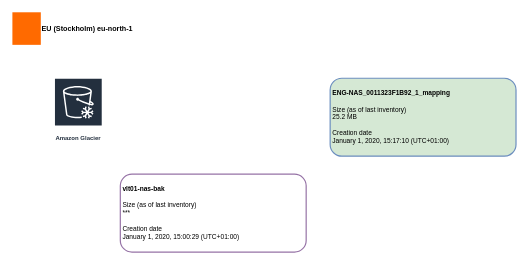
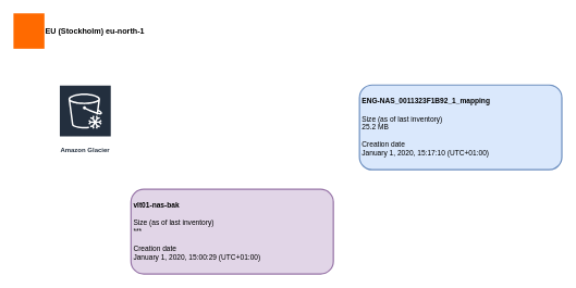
- <mxCell id="4" value="&lt;b&gt;ENG-NAS_0011323F1B92_1_mapping&lt;/b&gt;&lt;br&gt;&lt;div&gt;&lt;div&gt;&lt;br&gt;&lt;/div&gt;&lt;div&gt;&lt;div class=&quot;awsui_child_18582_whr0e_149&quot;&gt;&lt;div data-test-id=&quot;size&quot;&gt;&lt;div class=&quot;awsui_root_18wu0_fxrr2_920 awsui_box_18wu0_fxrr2_172 awsui_key-label-variant_18wu0_fxrr2_270 awsui_color-default_18wu0_fxrr2_172 awsui_font-size-default_18wu0_fxrr2_188 awsui_font-weight-default_18wu0_fxrr2_228&quot;&gt;Size (as of last inventory)&lt;/div&gt;&lt;div data-test-id=&quot;value&quot;&gt;25.2 MB&lt;/div&gt;&lt;div data-test-id=&quot;value&quot;&gt;&lt;br&gt;&lt;/div&gt;&lt;/div&gt;&lt;/div&gt;&lt;/div&gt;&lt;/div&gt;&lt;div&gt;&lt;div class=&quot;awsui_child_18582_whr0e_149&quot;&gt;&lt;div data-test-id=&quot;creation&quot;&gt;&lt;div class=&quot;awsui_root_18wu0_fxrr2_920 awsui_box_18wu0_fxrr2_172 awsui_key-label-variant_18wu0_fxrr2_270 awsui_color-default_18wu0_fxrr2_172 awsui_font-size-default_18wu0_fxrr2_188 awsui_font-weight-default_18wu0_fxrr2_228&quot;&gt;&lt;div class=&quot;awsui_root_18wu0_fxrr2_920 awsui_box_18wu0_fxrr2_172 awsui_key-label-variant_18wu0_fxrr2_270 awsui_color-default_18wu0_fxrr2_172 awsui_font-size-default_18wu0_fxrr2_188 awsui_font-weight-default_18wu0_fxrr2_228&quot;&gt;Creation date&lt;/div&gt;&lt;div class=&quot;awsui_root_18wu0_fxrr2_920 awsui_box_18wu0_fxrr2_172 awsui_key-label-variant_18wu0_fxrr2_270 awsui_color-default_18wu0_fxrr2_172 awsui_font-size-default_18wu0_fxrr2_188 awsui_font-weight-default_18wu0_fxrr2_228&quot;&gt;January 1, 2020, 15:17:10 (UTC+01:00)&lt;/div&gt;&lt;/div&gt;&lt;/div&gt;&lt;/div&gt;&lt;/div&gt;" style="rounded=1;whiteSpace=wrap;html=1;strokeWidth=2;fillColor=#d5e8d4;strokeColor=#6c8ebf;fontSize=11;align=left;spacingLeft=2;" vertex="1" parent="1"><mxGeometry x="550" y="130" width="310" height="130" as="geometry" /></mxCell>
+ <mxCell id="4" value="&lt;b&gt;ENG-NAS_0011323F1B92_1_mapping&lt;/b&gt;&lt;br&gt;&lt;div&gt;&lt;div&gt;&lt;br&gt;&lt;/div&gt;&lt;div&gt;&lt;div class=&quot;awsui_child_18582_whr0e_149&quot;&gt;&lt;div data-test-id=&quot;size&quot;&gt;&lt;div class=&quot;awsui_root_18wu0_fxrr2_920 awsui_box_18wu0_fxrr2_172 awsui_key-label-variant_18wu0_fxrr2_270 awsui_color-default_18wu0_fxrr2_172 awsui_font-size-default_18wu0_fxrr2_188 awsui_font-weight-default_18wu0_fxrr2_228&quot;&gt;Size (as of last inventory)&lt;/div&gt;&lt;div data-test-id=&quot;value&quot;&gt;25.2 MB&lt;/div&gt;&lt;div data-test-id=&quot;value&quot;&gt;&lt;br&gt;&lt;/div&gt;&lt;/div&gt;&lt;/div&gt;&lt;/div&gt;&lt;/div&gt;&lt;div&gt;&lt;div class=&quot;awsui_child_18582_whr0e_149&quot;&gt;&lt;div data-test-id=&quot;creation&quot;&gt;&lt;div class=&quot;awsui_root_18wu0_fxrr2_920 awsui_box_18wu0_fxrr2_172 awsui_key-label-variant_18wu0_fxrr2_270 awsui_color-default_18wu0_fxrr2_172 awsui_font-size-default_18wu0_fxrr2_188 awsui_font-weight-default_18wu0_fxrr2_228&quot;&gt;&lt;div class=&quot;awsui_root_18wu0_fxrr2_920 awsui_box_18wu0_fxrr2_172 awsui_key-label-variant_18wu0_fxrr2_270 awsui_color-default_18wu0_fxrr2_172 awsui_font-size-default_18wu0_fxrr2_188 awsui_font-weight-default_18wu0_fxrr2_228&quot;&gt;Creation date&lt;/div&gt;&lt;div class=&quot;awsui_root_18wu0_fxrr2_920 awsui_box_18wu0_fxrr2_172 awsui_key-label-variant_18wu0_fxrr2_270 awsui_color-default_18wu0_fxrr2_172 awsui_font-size-default_18wu0_fxrr2_188 awsui_font-weight-default_18wu0_fxrr2_228&quot;&gt;January 1, 2020, 15:17:10 (UTC+01:00)&lt;/div&gt;&lt;/div&gt;&lt;/div&gt;&lt;/div&gt;&lt;/div&gt;" style="rounded=1;whiteSpace=wrap;html=1;strokeWidth=2;fillColor=#dae8fc;strokeColor=#6c8ebf;fontSize=11;align=left;spacingLeft=2;" vertex="1" parent="1"><mxGeometry x="550" y="130" width="310" height="130" as="geometry" /></mxCell>
- <mxCell id="5" value="&lt;b&gt;vlt01-nas-bak&lt;/b&gt;&lt;br&gt;&lt;div&gt;&lt;div&gt;&lt;br&gt;&lt;/div&gt;&lt;div&gt;Size (as of last inventory)&lt;/div&gt;&lt;div&gt;***&lt;/div&gt;&lt;/div&gt;&lt;div&gt;&lt;br&gt;&lt;/div&gt;&lt;div&gt;&lt;div class=&quot;awsui_child_18582_whr0e_149&quot;&gt;&lt;div data-test-id=&quot;creation&quot;&gt;&lt;div class=&quot;awsui_root_18wu0_fxrr2_920 awsui_box_18wu0_fxrr2_172 awsui_key-label-variant_18wu0_fxrr2_270 awsui_color-default_18wu0_fxrr2_172 awsui_font-size-default_18wu0_fxrr2_188 awsui_font-weight-default_18wu0_fxrr2_228&quot;&gt;&lt;div class=&quot;awsui_root_18wu0_fxrr2_920 awsui_box_18wu0_fxrr2_172 awsui_key-label-variant_18wu0_fxrr2_270 awsui_color-default_18wu0_fxrr2_172 awsui_font-size-default_18wu0_fxrr2_188 awsui_font-weight-default_18wu0_fxrr2_228&quot;&gt;Creation date&lt;/div&gt;&lt;div class=&quot;awsui_root_18wu0_fxrr2_920 awsui_box_18wu0_fxrr2_172 awsui_key-label-variant_18wu0_fxrr2_270 awsui_color-default_18wu0_fxrr2_172 awsui_font-size-default_18wu0_fxrr2_188 awsui_font-weight-default_18wu0_fxrr2_228&quot;&gt;January 1, 2020, 15:00:29 (UTC+01:00)&lt;/div&gt;&lt;/div&gt;&lt;/div&gt;&lt;/div&gt;&lt;/div&gt;" style="rounded=1;whiteSpace=wrap;html=1;strokeWidth=2;fillColor=#ffffff;strokeColor=#9673a6;fontSize=11;align=left;spacingLeft=2;" vertex="1" parent="1"><mxGeometry x="200" y="290" width="310" height="130" as="geometry" /></mxCell>
+ <mxCell id="5" value="&lt;b&gt;vlt01-nas-bak&lt;/b&gt;&lt;br&gt;&lt;div&gt;&lt;div&gt;&lt;br&gt;&lt;/div&gt;&lt;div&gt;Size (as of last inventory)&lt;/div&gt;&lt;div&gt;***&lt;/div&gt;&lt;/div&gt;&lt;div&gt;&lt;br&gt;&lt;/div&gt;&lt;div&gt;&lt;div class=&quot;awsui_child_18582_whr0e_149&quot;&gt;&lt;div data-test-id=&quot;creation&quot;&gt;&lt;div class=&quot;awsui_root_18wu0_fxrr2_920 awsui_box_18wu0_fxrr2_172 awsui_key-label-variant_18wu0_fxrr2_270 awsui_color-default_18wu0_fxrr2_172 awsui_font-size-default_18wu0_fxrr2_188 awsui_font-weight-default_18wu0_fxrr2_228&quot;&gt;&lt;div class=&quot;awsui_root_18wu0_fxrr2_920 awsui_box_18wu0_fxrr2_172 awsui_key-label-variant_18wu0_fxrr2_270 awsui_color-default_18wu0_fxrr2_172 awsui_font-size-default_18wu0_fxrr2_188 awsui_font-weight-default_18wu0_fxrr2_228&quot;&gt;Creation date&lt;/div&gt;&lt;div class=&quot;awsui_root_18wu0_fxrr2_920 awsui_box_18wu0_fxrr2_172 awsui_key-label-variant_18wu0_fxrr2_270 awsui_color-default_18wu0_fxrr2_172 awsui_font-size-default_18wu0_fxrr2_188 awsui_font-weight-default_18wu0_fxrr2_228&quot;&gt;January 1, 2020, 15:00:29 (UTC+01:00)&lt;/div&gt;&lt;/div&gt;&lt;/div&gt;&lt;/div&gt;&lt;/div&gt;" style="rounded=1;whiteSpace=wrap;html=1;strokeWidth=2;fillColor=#e1d5e7;strokeColor=#9673a6;fontSize=11;align=left;spacingLeft=2;" vertex="1" parent="1"><mxGeometry x="200" y="290" width="310" height="130" as="geometry" /></mxCell>
